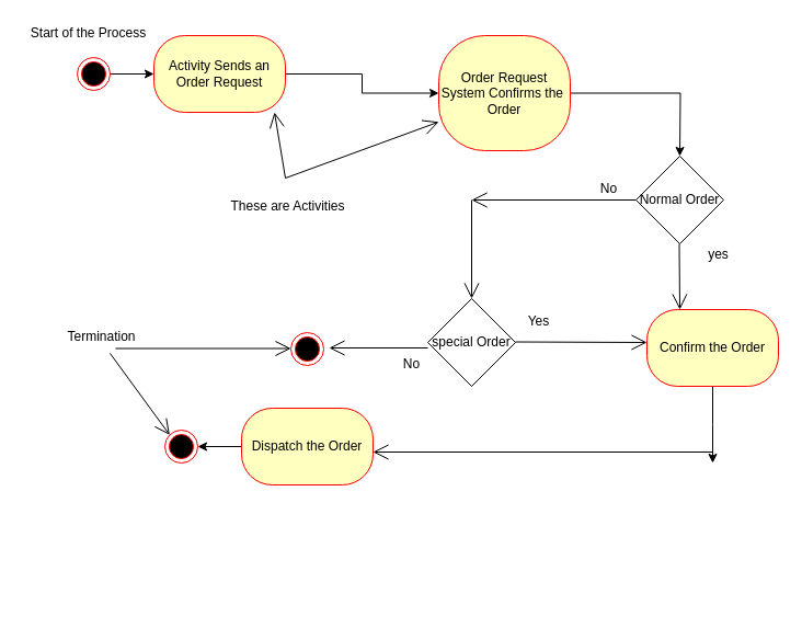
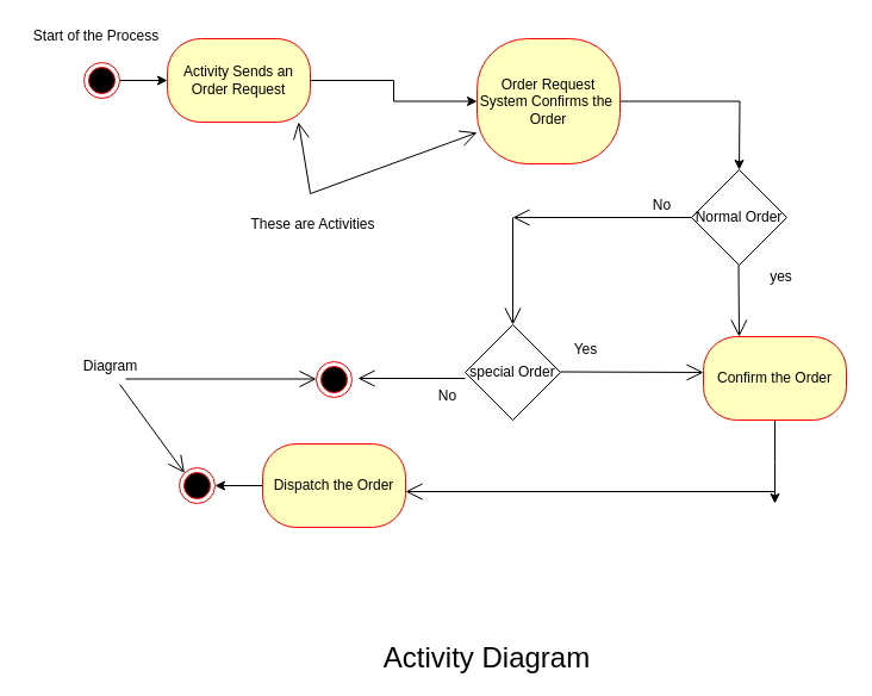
- <mxCell id="26" value="Termination" style="text;html=1;align=center;verticalAlign=middle;resizable=0;points=[];autosize=1;" vertex="1" parent="1"><mxGeometry x="52" y="297" width="80" height="20" as="geometry" /></mxCell>
+ <mxCell id="26" value="Diagram" style="text;html=1;align=center;verticalAlign=middle;resizable=0;points=[];autosize=1;" vertex="1" parent="1"><mxGeometry x="52" y="297" width="80" height="20" as="geometry" /></mxCell>
+ <mxCell id="27" value="&lt;font style=&quot;font-size: 24px&quot;&gt;Activity Diagram&lt;/font&gt;" style="text;html=1;align=center;verticalAlign=middle;resizable=0;points=[];autosize=1;" vertex="1" parent="1"><mxGeometry x="313" y="542" width="190" height="20" as="geometry" /></mxCell>
